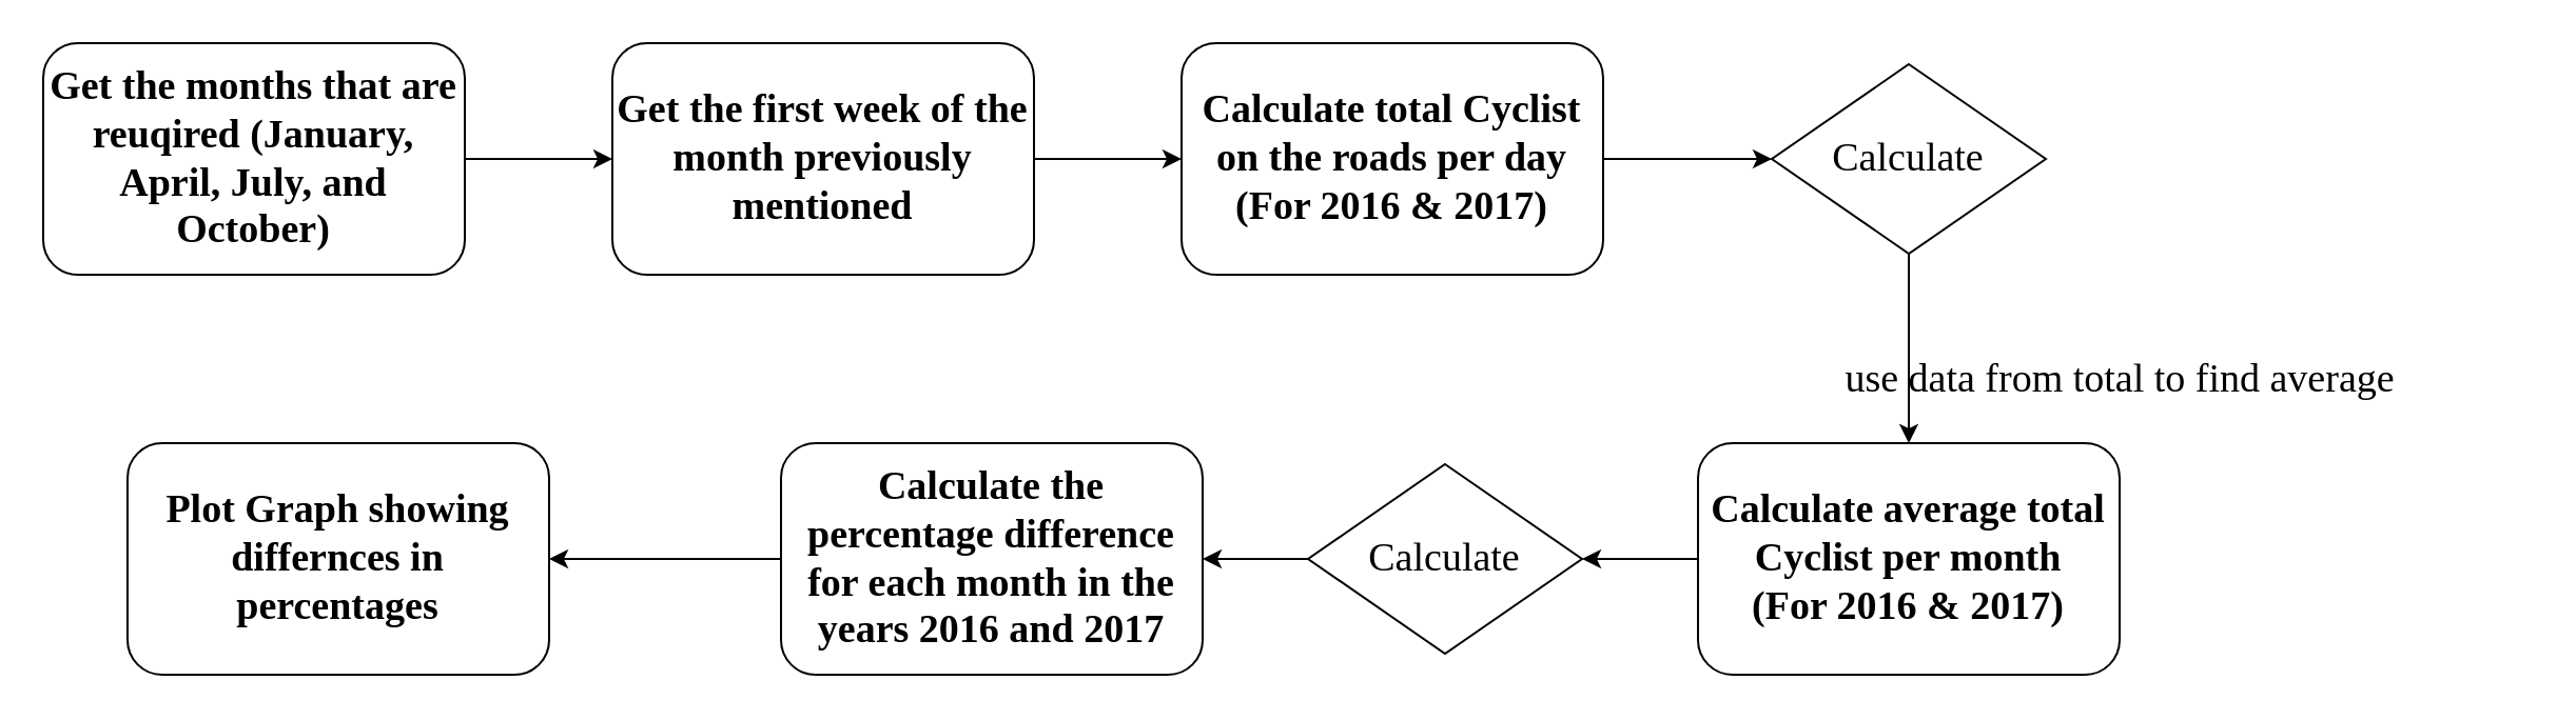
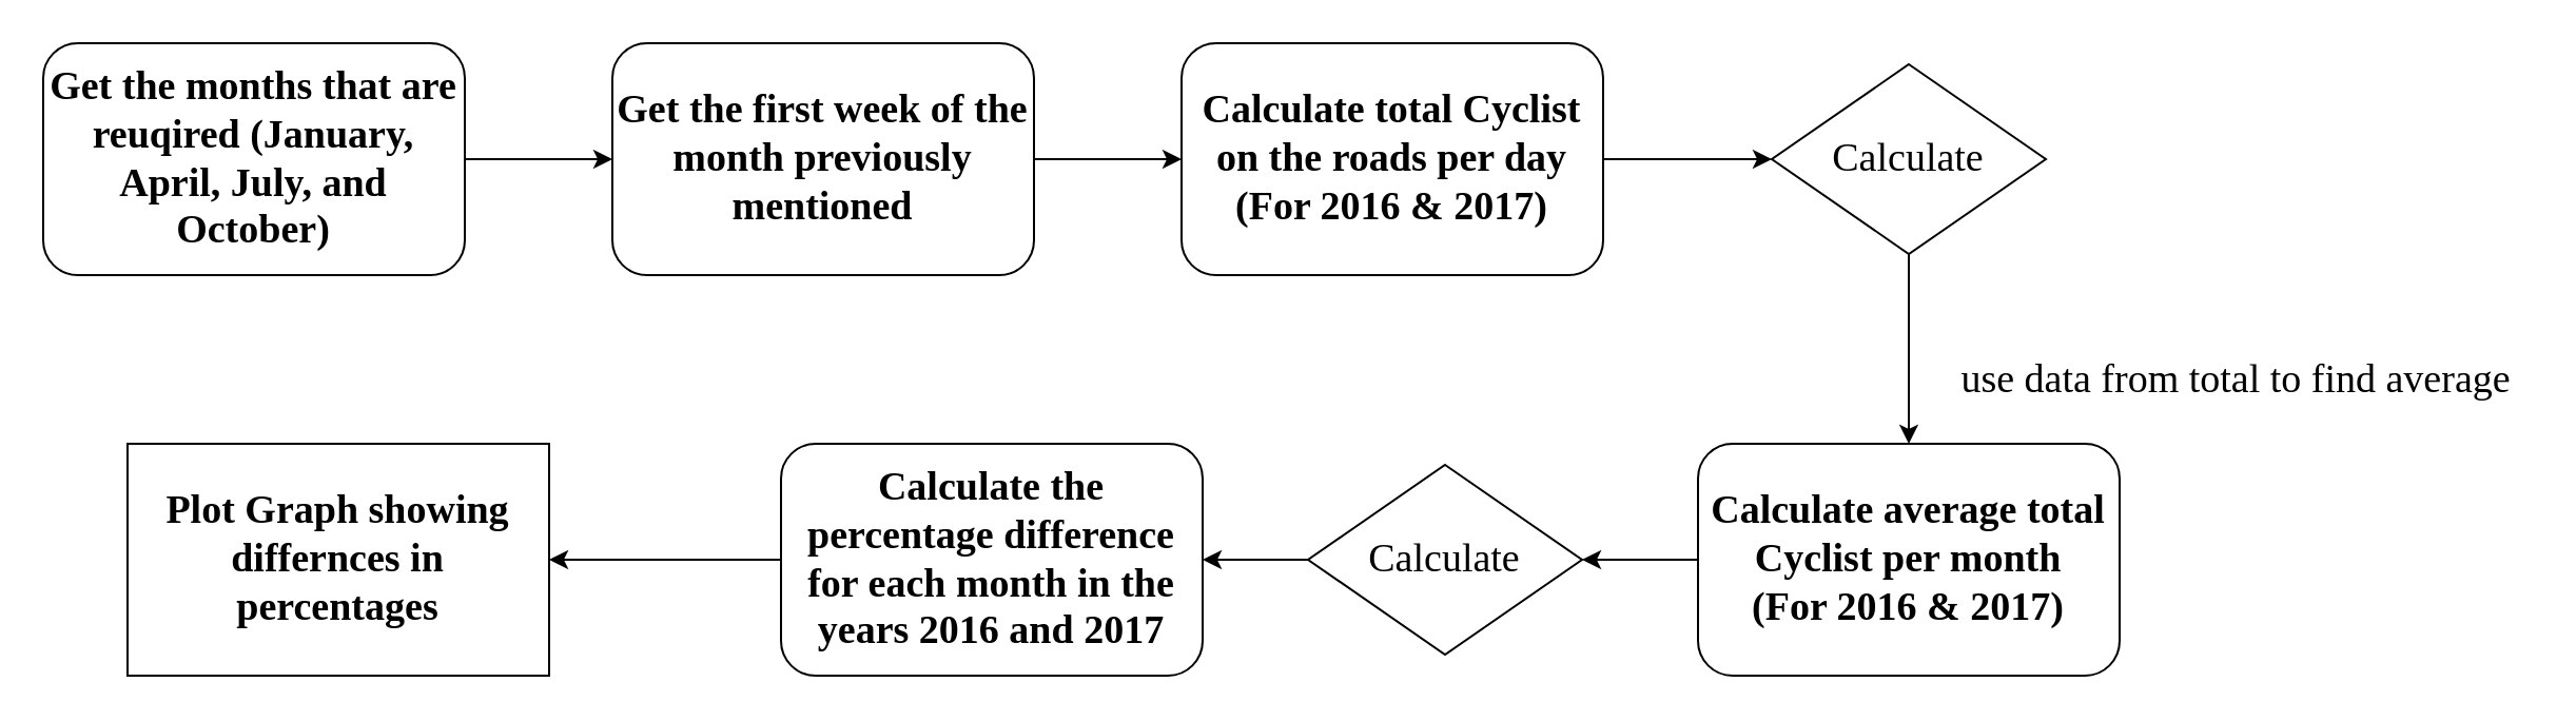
- <mxCell id="13" value="use data from total to find average" style="text;html=1;align=center;verticalAlign=middle;resizable=0;points=[];autosize=1;strokeColor=none;fillColor=none;fontSize=19;fontFamily=Times New Roman;" vertex="1" parent="1"><mxGeometry x="865" y="165" width="280" height="30" as="geometry" /></mxCell>
+ <mxCell id="13" value="use data from total to find average" style="text;html=1;align=center;verticalAlign=middle;resizable=0;points=[];autosize=1;strokeColor=none;fillColor=none;fontSize=19;fontFamily=Times New Roman;" vertex="1" parent="1"><mxGeometry x="920" y="165" width="280" height="30" as="geometry" /></mxCell>
- <mxCell id="8" value="&lt;b&gt;&lt;font face=&quot;Times New Roman&quot; style=&quot;font-size: 19px&quot;&gt;Plot Graph showing differnces in percentages&lt;/font&gt;&lt;/b&gt;" style="rounded=1;whiteSpace=wrap;html=1;" vertex="1" parent="1"><mxGeometry x="60" y="210" width="200" height="110" as="geometry" /></mxCell>
+ <mxCell id="8" value="&lt;b&gt;&lt;font face=&quot;Times New Roman&quot; style=&quot;font-size: 19px&quot;&gt;Plot Graph showing differnces in percentages&lt;/font&gt;&lt;/b&gt;" style="whiteSpace=wrap;html=1;rounded=0;" vertex="1" parent="1"><mxGeometry x="60" y="210" width="200" height="110" as="geometry" /></mxCell>
